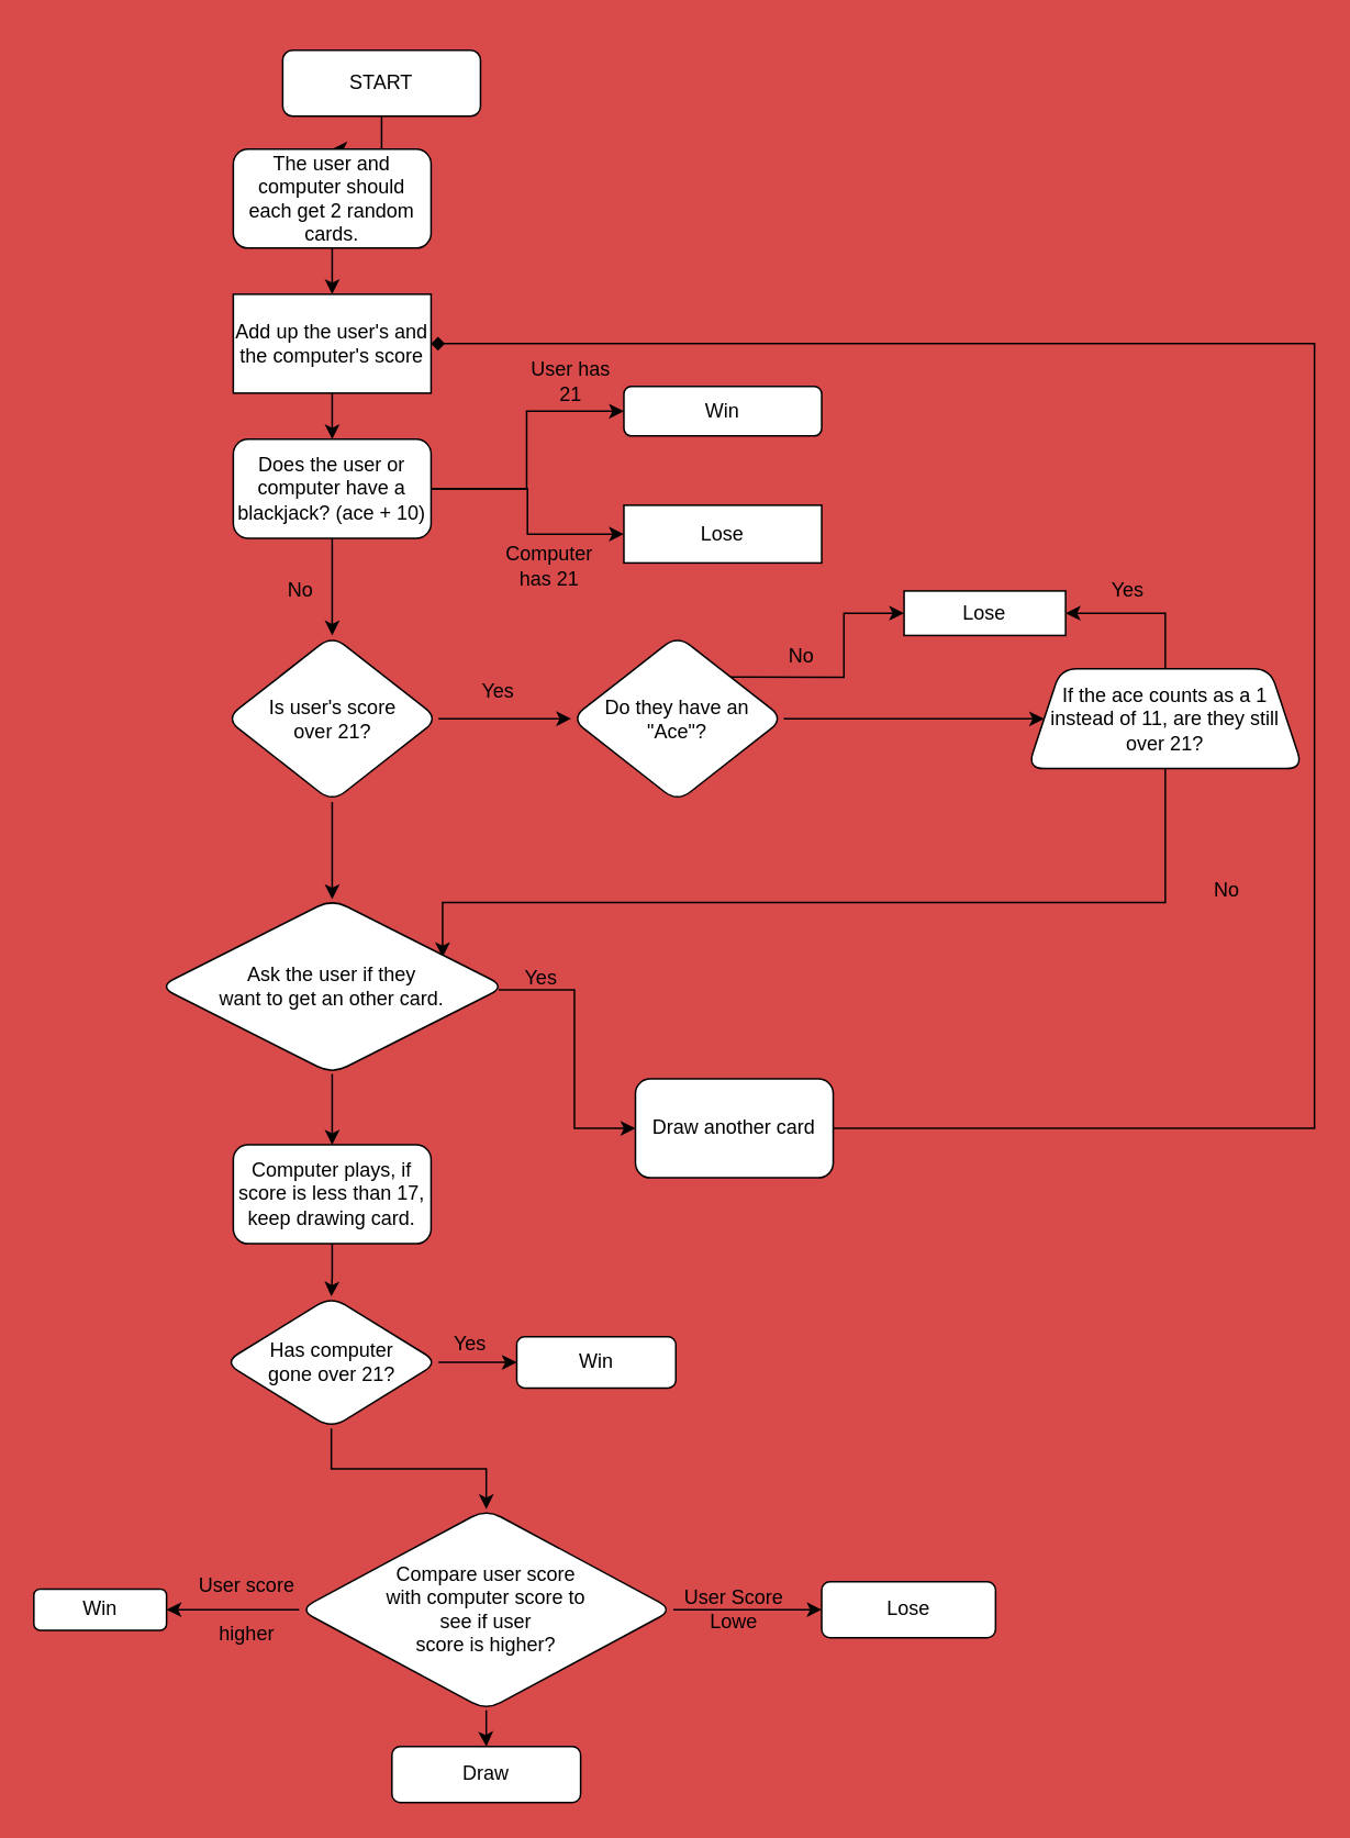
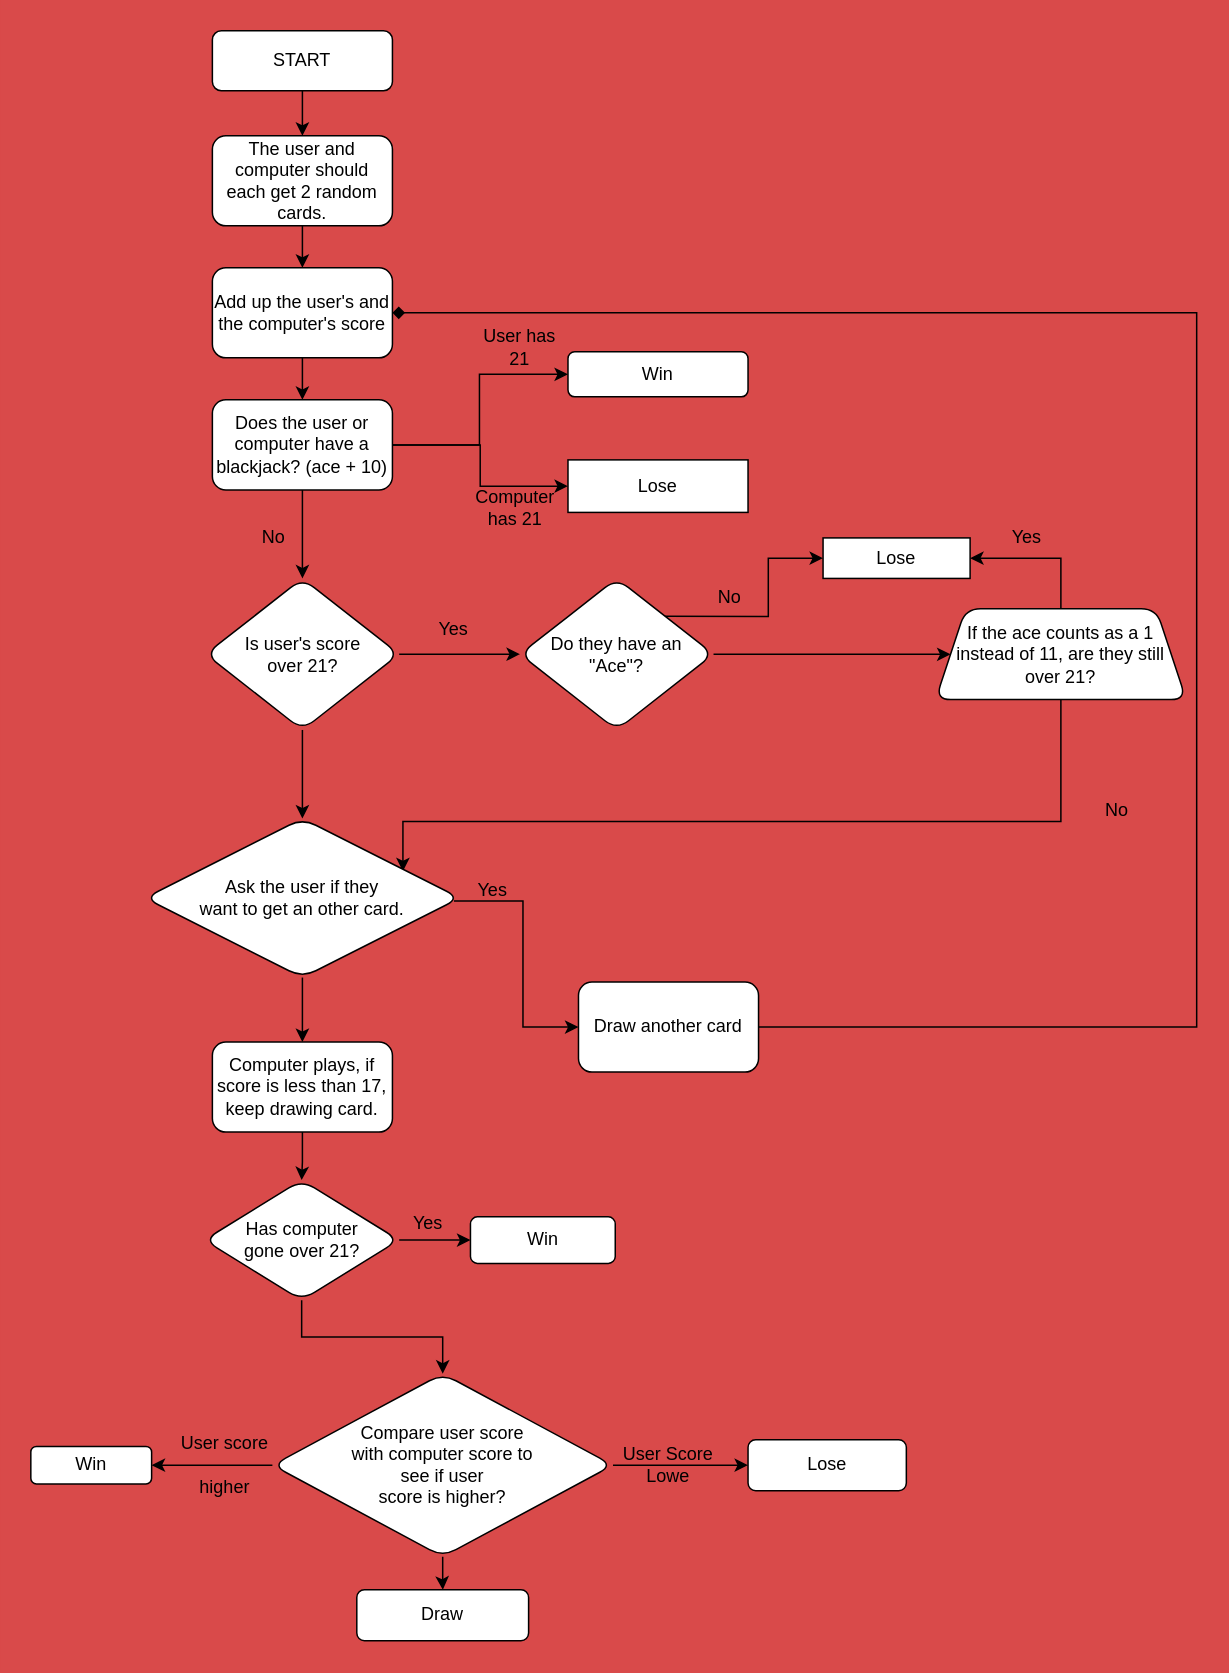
- <mxCell id="3" value="START" style="rounded=1;whiteSpace=wrap;html=1;fontSize=12;glass=0;strokeWidth=1;shadow=0;" parent="1" vertex="1"><mxGeometry x="171" y="30" width="120" height="40" as="geometry" /></mxCell>
+ <mxCell id="3" value="START" style="rounded=1;whiteSpace=wrap;html=1;fontSize=12;glass=0;strokeWidth=1;shadow=0;" parent="1" vertex="1"><mxGeometry x="141" y="20" width="120" height="40" as="geometry" /></mxCell>
- <mxCell id="7" value="Add up the user's and the computer's score" style="whiteSpace=wrap;html=1;glass=0;strokeWidth=1;shadow=0;rounded=0;" vertex="1" parent="1"><mxGeometry x="141" y="178" width="120" height="60" as="geometry" /></mxCell>
+ <mxCell id="7" value="Add up the user's and the computer's score" style="rounded=1;whiteSpace=wrap;html=1;glass=0;strokeWidth=1;shadow=0;" vertex="1" parent="1"><mxGeometry x="141" y="178" width="120" height="60" as="geometry" /></mxCell>
- <mxCell id="15" value="Computer has 21" style="text;html=1;strokeColor=none;fillColor=none;align=center;verticalAlign=middle;whiteSpace=wrap;rounded=0;" vertex="1" parent="1"><mxGeometry x="303" y="328" width="60" height="30" as="geometry" /></mxCell>
+ <mxCell id="15" value="Computer has 21" style="text;html=1;strokeColor=none;fillColor=none;align=center;verticalAlign=middle;whiteSpace=wrap;rounded=0;" vertex="1" parent="1"><mxGeometry x="313" y="323" width="60" height="30" as="geometry" /></mxCell>
